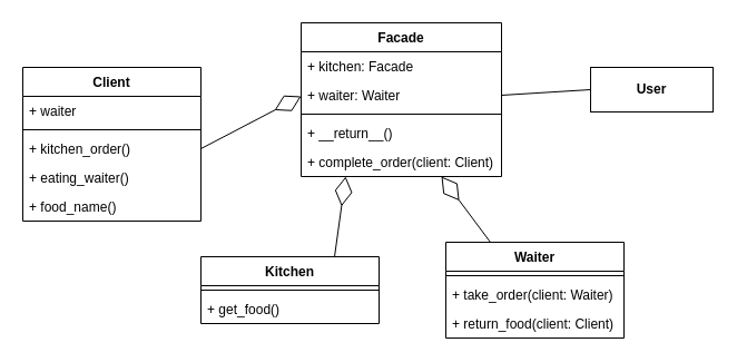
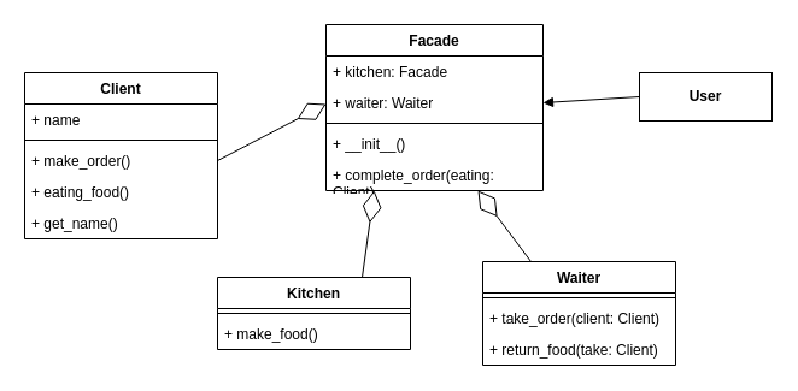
- <mxCell id="25" value="" style="html=1;verticalAlign=bottom;endArrow=none;curved=0;rounded=0;entryX=1;entryY=0.5;entryDx=0;entryDy=0;exitX=0;exitY=0.5;exitDx=0;exitDy=0;" parent="1" source="24" target="4" edge="1"><mxGeometry width="80" relative="1" as="geometry"><mxPoint x="500" y="20" as="sourcePoint" /><mxPoint x="530" y="74.66" as="targetPoint" /></mxGeometry></mxCell>
+ <mxCell id="25" value="" style="html=1;verticalAlign=bottom;endArrow=block;curved=0;rounded=0;entryX=1;entryY=0.5;entryDx=0;entryDy=0;exitX=0;exitY=0.5;exitDx=0;exitDy=0;" parent="1" source="24" target="4" edge="1"><mxGeometry width="80" relative="1" as="geometry"><mxPoint x="500" y="20" as="sourcePoint" /><mxPoint x="530" y="74.66" as="targetPoint" /></mxGeometry></mxCell>
- <mxCell id="9" value="+ waiter" style="text;strokeColor=none;fillColor=none;align=left;verticalAlign=top;spacingLeft=4;spacingRight=4;overflow=hidden;rotatable=0;points=[[0,0.5],[1,0.5]];portConstraint=eastwest;whiteSpace=wrap;html=1;" parent="8" vertex="1"><mxGeometry y="26" width="160" height="26" as="geometry" /></mxCell>
+ <mxCell id="9" value="+ name" style="text;strokeColor=none;fillColor=none;align=left;verticalAlign=top;spacingLeft=4;spacingRight=4;overflow=hidden;rotatable=0;points=[[0,0.5],[1,0.5]];portConstraint=eastwest;whiteSpace=wrap;html=1;" parent="8" vertex="1"><mxGeometry y="26" width="160" height="26" as="geometry" /></mxCell>
- <mxCell id="6" value="+ __return__()" style="text;strokeColor=none;fillColor=none;align=left;verticalAlign=top;spacingLeft=4;spacingRight=4;overflow=hidden;rotatable=0;points=[[0,0.5],[1,0.5]];portConstraint=eastwest;whiteSpace=wrap;html=1;" parent="2" vertex="1"><mxGeometry y="86" width="180" height="26" as="geometry" /></mxCell>
+ <mxCell id="6" value="+ __init__()" style="text;strokeColor=none;fillColor=none;align=left;verticalAlign=top;spacingLeft=4;spacingRight=4;overflow=hidden;rotatable=0;points=[[0,0.5],[1,0.5]];portConstraint=eastwest;whiteSpace=wrap;html=1;" parent="2" vertex="1"><mxGeometry y="86" width="180" height="26" as="geometry" /></mxCell>
- <mxCell id="11" value="+ kitchen_order()" style="text;strokeColor=none;fillColor=none;align=left;verticalAlign=top;spacingLeft=4;spacingRight=4;overflow=hidden;rotatable=0;points=[[0,0.5],[1,0.5]];portConstraint=eastwest;whiteSpace=wrap;html=1;" parent="8" vertex="1"><mxGeometry y="60" width="160" height="26" as="geometry" /></mxCell>
+ <mxCell id="11" value="+ make_order()" style="text;strokeColor=none;fillColor=none;align=left;verticalAlign=top;spacingLeft=4;spacingRight=4;overflow=hidden;rotatable=0;points=[[0,0.5],[1,0.5]];portConstraint=eastwest;whiteSpace=wrap;html=1;" parent="8" vertex="1"><mxGeometry y="60" width="160" height="26" as="geometry" /></mxCell>
- <mxCell id="7" value="+ complete_order(client: Client)" style="text;strokeColor=none;fillColor=none;align=left;verticalAlign=top;spacingLeft=4;spacingRight=4;overflow=hidden;rotatable=0;points=[[0,0.5],[1,0.5]];portConstraint=eastwest;whiteSpace=wrap;html=1;" parent="2" vertex="1"><mxGeometry y="112" width="180" height="26" as="geometry" /></mxCell>
+ <mxCell id="7" value="+ complete_order(eating: Client)" style="text;strokeColor=none;fillColor=none;align=left;verticalAlign=top;spacingLeft=4;spacingRight=4;overflow=hidden;rotatable=0;points=[[0,0.5],[1,0.5]];portConstraint=eastwest;whiteSpace=wrap;html=1;" parent="2" vertex="1"><mxGeometry y="112" width="180" height="26" as="geometry" /></mxCell>
- <mxCell id="12" value="+ eating_waiter()" style="text;strokeColor=none;fillColor=none;align=left;verticalAlign=top;spacingLeft=4;spacingRight=4;overflow=hidden;rotatable=0;points=[[0,0.5],[1,0.5]];portConstraint=eastwest;whiteSpace=wrap;html=1;" parent="8" vertex="1"><mxGeometry y="86" width="160" height="26" as="geometry" /></mxCell>
+ <mxCell id="12" value="+ eating_food()" style="text;strokeColor=none;fillColor=none;align=left;verticalAlign=top;spacingLeft=4;spacingRight=4;overflow=hidden;rotatable=0;points=[[0,0.5],[1,0.5]];portConstraint=eastwest;whiteSpace=wrap;html=1;" parent="8" vertex="1"><mxGeometry y="86" width="160" height="26" as="geometry" /></mxCell>
- <mxCell id="13" value="+ food_name()" style="text;strokeColor=none;fillColor=none;align=left;verticalAlign=top;spacingLeft=4;spacingRight=4;overflow=hidden;rotatable=0;points=[[0,0.5],[1,0.5]];portConstraint=eastwest;whiteSpace=wrap;html=1;" parent="8" vertex="1"><mxGeometry y="112" width="160" height="26" as="geometry" /></mxCell>
+ <mxCell id="13" value="+ get_name()" style="text;strokeColor=none;fillColor=none;align=left;verticalAlign=top;spacingLeft=4;spacingRight=4;overflow=hidden;rotatable=0;points=[[0,0.5],[1,0.5]];portConstraint=eastwest;whiteSpace=wrap;html=1;" parent="8" vertex="1"><mxGeometry y="112" width="160" height="26" as="geometry" /></mxCell>
- <mxCell id="19" value="+ take_order(client: Waiter)" style="text;strokeColor=none;fillColor=none;align=left;verticalAlign=top;spacingLeft=4;spacingRight=4;overflow=hidden;rotatable=0;points=[[0,0.5],[1,0.5]];portConstraint=eastwest;whiteSpace=wrap;html=1;" parent="17" vertex="1"><mxGeometry y="34" width="160" height="26" as="geometry" /></mxCell>
+ <mxCell id="19" value="+ take_order(client: Client)" style="text;strokeColor=none;fillColor=none;align=left;verticalAlign=top;spacingLeft=4;spacingRight=4;overflow=hidden;rotatable=0;points=[[0,0.5],[1,0.5]];portConstraint=eastwest;whiteSpace=wrap;html=1;" parent="17" vertex="1"><mxGeometry y="34" width="160" height="26" as="geometry" /></mxCell>
- <mxCell id="16" value="+ get_food()" style="text;strokeColor=none;fillColor=none;align=left;verticalAlign=top;spacingLeft=4;spacingRight=4;overflow=hidden;rotatable=0;points=[[0,0.5],[1,0.5]];portConstraint=eastwest;whiteSpace=wrap;html=1;" parent="14" vertex="1"><mxGeometry y="34" width="160" height="26" as="geometry" /></mxCell>
+ <mxCell id="16" value="+ make_food()" style="text;strokeColor=none;fillColor=none;align=left;verticalAlign=top;spacingLeft=4;spacingRight=4;overflow=hidden;rotatable=0;points=[[0,0.5],[1,0.5]];portConstraint=eastwest;whiteSpace=wrap;html=1;" parent="14" vertex="1"><mxGeometry y="34" width="160" height="26" as="geometry" /></mxCell>
- <mxCell id="20" value="+ return_food(client: Client)" style="text;strokeColor=none;fillColor=none;align=left;verticalAlign=top;spacingLeft=4;spacingRight=4;overflow=hidden;rotatable=0;points=[[0,0.5],[1,0.5]];portConstraint=eastwest;whiteSpace=wrap;html=1;" parent="17" vertex="1"><mxGeometry y="60" width="160" height="26" as="geometry" /></mxCell>
+ <mxCell id="20" value="+ return_food(take: Client)" style="text;strokeColor=none;fillColor=none;align=left;verticalAlign=top;spacingLeft=4;spacingRight=4;overflow=hidden;rotatable=0;points=[[0,0.5],[1,0.5]];portConstraint=eastwest;whiteSpace=wrap;html=1;" parent="17" vertex="1"><mxGeometry y="60" width="160" height="26" as="geometry" /></mxCell>
